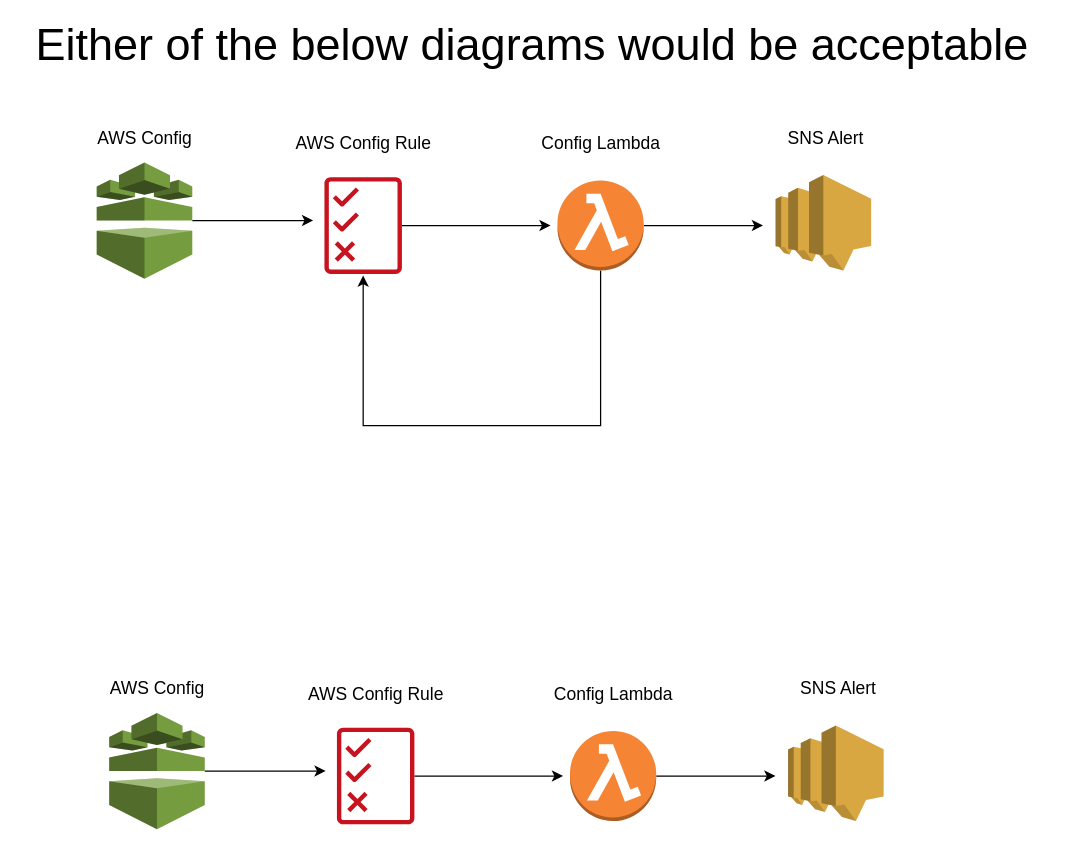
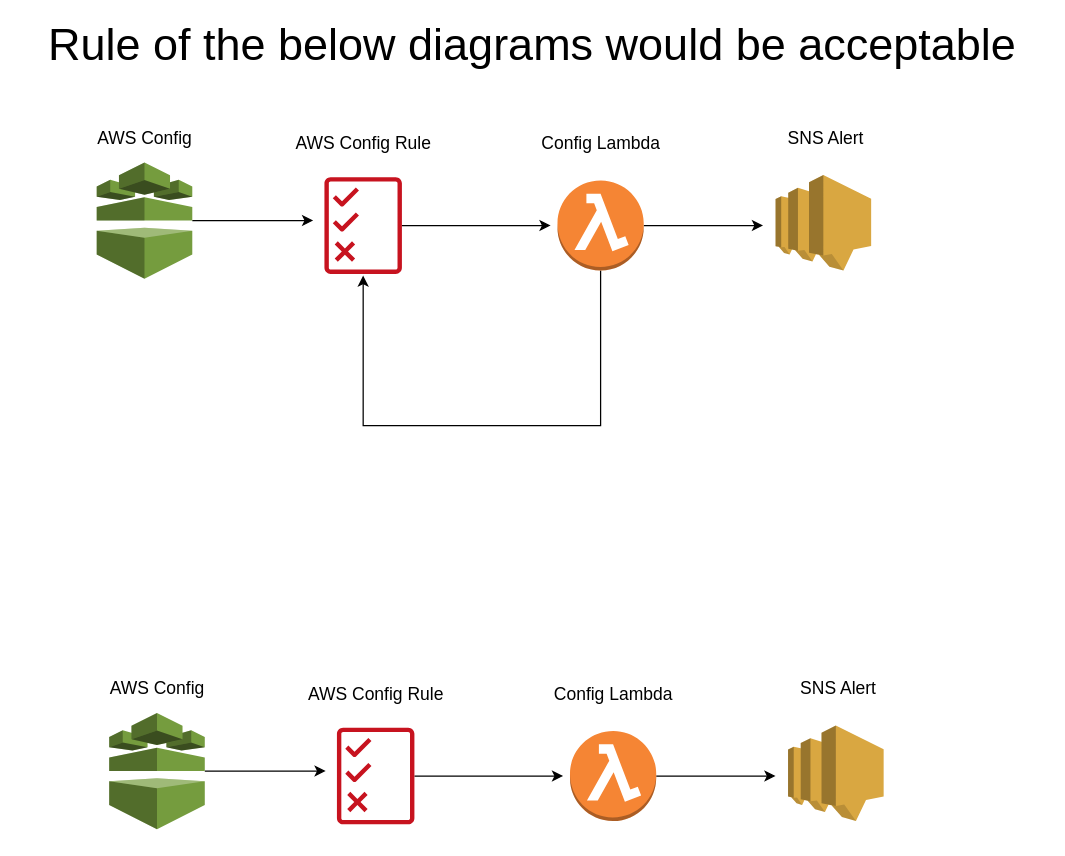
- <mxCell id="25" value="&lt;font style=&quot;font-size: 36px&quot;&gt;Either of the below diagrams would be acceptable&lt;/font&gt;" style="text;html=1;align=center;verticalAlign=middle;resizable=0;points=[];autosize=1;strokeColor=none;" vertex="1" parent="1"><mxGeometry x="20" y="20" width="810" height="30" as="geometry" /></mxCell>
+ <mxCell id="25" value="&lt;font style=&quot;font-size: 36px&quot;&gt;Rule of the below diagrams would be acceptable&lt;/font&gt;" style="text;html=1;align=center;verticalAlign=middle;resizable=0;points=[];autosize=1;strokeColor=none;" vertex="1" parent="1"><mxGeometry x="20" y="20" width="810" height="30" as="geometry" /></mxCell>
